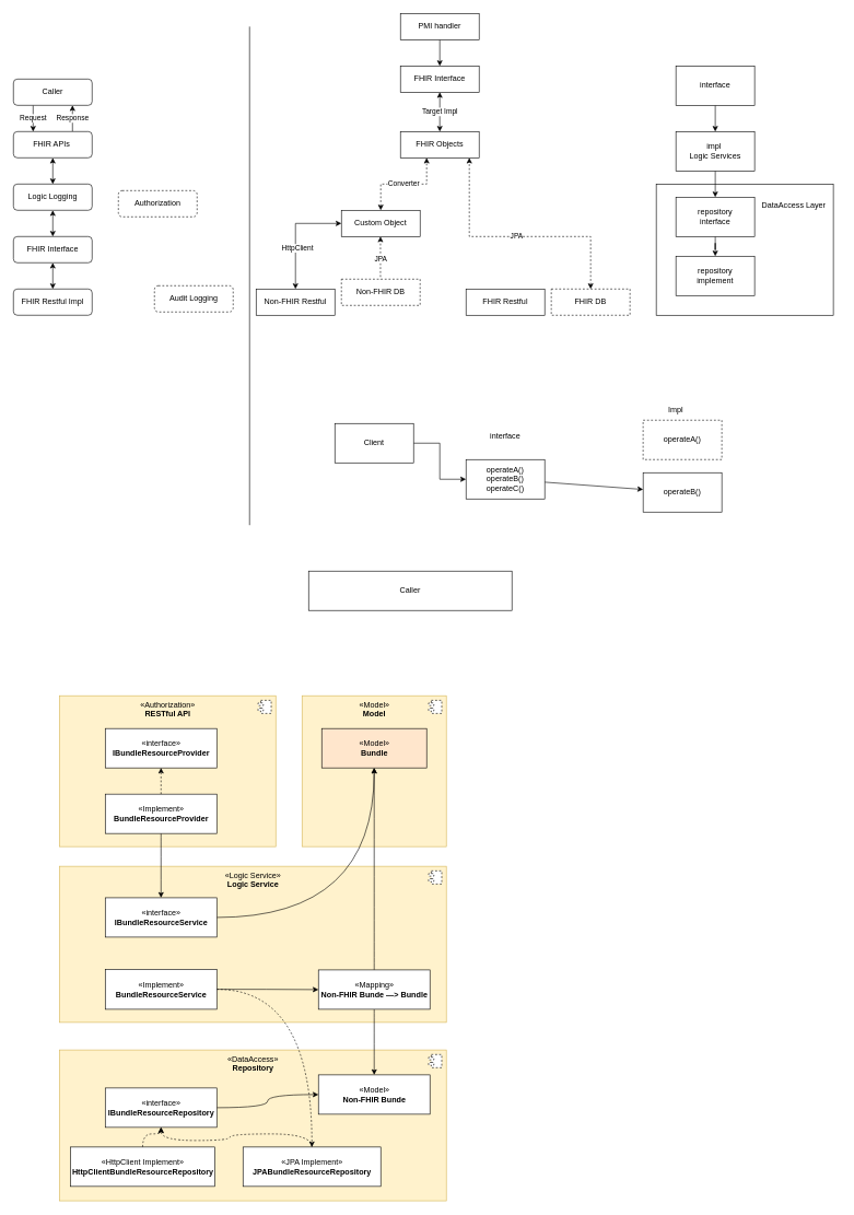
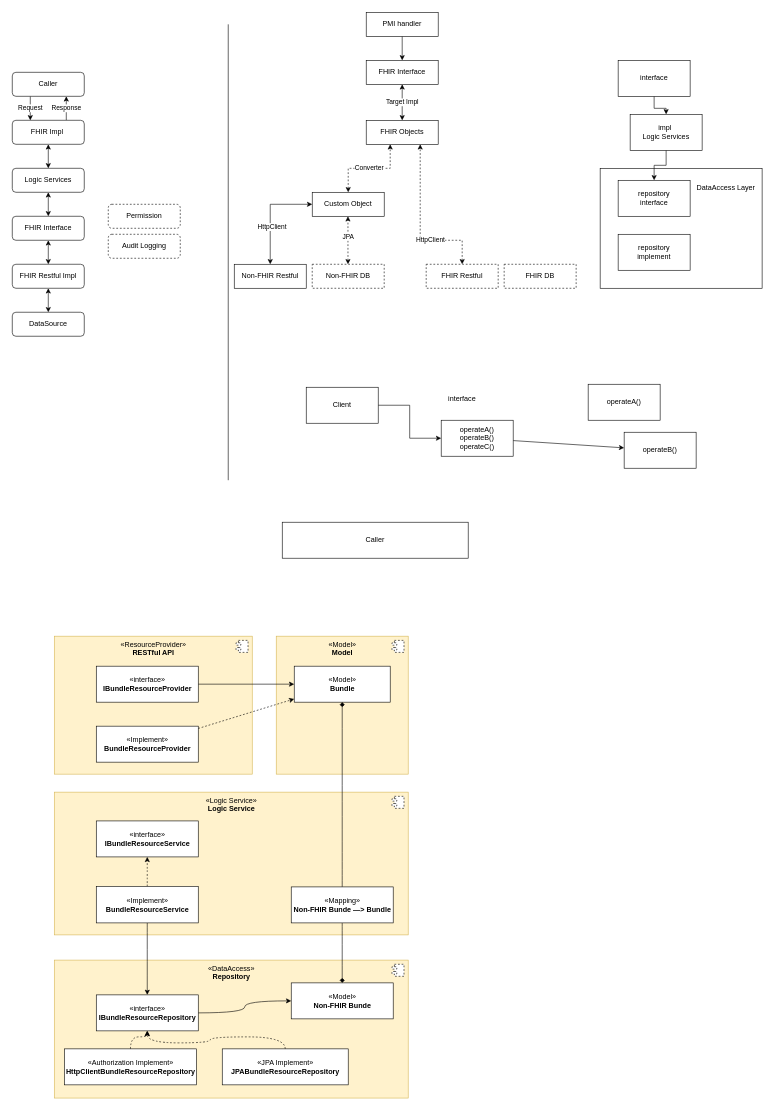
- <mxCell id="13" value="FHIR APIs&amp;nbsp;" style="rounded=1;whiteSpace=wrap;html=1;" parent="1" vertex="1"><mxGeometry x="20" y="200" width="120" height="40" as="geometry" /></mxCell>
+ <mxCell id="13" value="FHIR Impl&amp;nbsp;" style="rounded=1;whiteSpace=wrap;html=1;" parent="1" vertex="1"><mxGeometry x="20" y="200" width="120" height="40" as="geometry" /></mxCell>
- <mxCell id="46" value="impl&amp;nbsp;&lt;br&gt;Logic Services" style="rounded=0;whiteSpace=wrap;html=1;" vertex="1" parent="1"><mxGeometry x="1030" y="200" width="120" height="60" as="geometry" /></mxCell>
+ <mxCell id="46" value="impl&amp;nbsp;&lt;br&gt;Logic Services" style="rounded=0;whiteSpace=wrap;html=1;" vertex="1" parent="1"><mxGeometry x="1050" y="190" width="120" height="60" as="geometry" /></mxCell>
- <mxCell id="24" value="Logic Logging" style="rounded=1;whiteSpace=wrap;html=1;align=center;verticalAlign=middle;" parent="1" vertex="1"><mxGeometry x="20" y="280" width="120" height="40" as="geometry" /></mxCell>
+ <mxCell id="24" value="Logic Services" style="rounded=1;whiteSpace=wrap;html=1;align=center;verticalAlign=middle;" parent="1" vertex="1"><mxGeometry x="20" y="280" width="120" height="40" as="geometry" /></mxCell>
- <mxCell id="16" value="Authorization" style="rounded=1;whiteSpace=wrap;html=1;dashed=1;" parent="1" vertex="1"><mxGeometry x="180" y="290" width="120" height="40" as="geometry" /></mxCell>
+ <mxCell id="18" value="Permission" style="rounded=1;whiteSpace=wrap;html=1;align=center;verticalAlign=middle;dashed=1;" parent="1" vertex="1"><mxGeometry x="180" y="340" width="120" height="40" as="geometry" /></mxCell>
- <mxCell id="33" value="JPA" style="edgeStyle=orthogonalEdgeStyle;rounded=0;orthogonalLoop=1;jettySize=auto;html=1;entryX=0.875;entryY=1;entryDx=0;entryDy=0;entryPerimeter=0;dashed=1;startArrow=classic;startFill=1;" parent="26" source="34" target="27" edge="1"><mxGeometry relative="1" as="geometry"><Array as="points"><mxPoint x="510" y="260" /><mxPoint x="325" y="260" /></Array></mxGeometry></mxCell>
- <mxCell id="47" value="" style="edgeStyle=orthogonalEdgeStyle;rounded=0;orthogonalLoop=1;jettySize=auto;html=1;" edge="1" parent="1" source="48" target="49"><mxGeometry relative="1" as="geometry" /></mxCell>
+ <mxCell id="35" value="HttpClient" style="edgeStyle=orthogonalEdgeStyle;rounded=0;orthogonalLoop=1;jettySize=auto;html=1;dashed=1;startArrow=classic;startFill=1;entryX=0.75;entryY=1;entryDx=0;entryDy=0;" parent="26" source="36" target="27" edge="1"><mxGeometry x="-0.308" relative="1" as="geometry"><mxPoint x="310" y="180" as="targetPoint" /><Array as="points"><mxPoint x="380" y="300" /><mxPoint x="310" y="300" /></Array><mxPoint as="offset" /></mxGeometry></mxCell>
- <mxCell id="32" value="Non-FHIR DB" style="rounded=0;whiteSpace=wrap;html=1;align=center;verticalAlign=middle;dashed=1;" parent="26" vertex="1"><mxGeometry x="130" y="325" width="120" height="40" as="geometry" /></mxCell>
+ <mxCell id="32" value="Non-FHIR DB" style="rounded=0;whiteSpace=wrap;html=1;align=center;verticalAlign=middle;dashed=1;" parent="26" vertex="1"><mxGeometry x="130" y="340" width="120" height="40" as="geometry" /></mxCell>
- <mxCell id="17" value="Audit Logging" style="rounded=1;whiteSpace=wrap;html=1;align=center;verticalAlign=middle;dashed=1;" parent="1" vertex="1"><mxGeometry x="235" y="435" width="120" height="40" as="geometry" /></mxCell>
+ <mxCell id="17" value="Audit Logging" style="rounded=1;whiteSpace=wrap;html=1;align=center;verticalAlign=middle;dashed=1;" parent="1" vertex="1"><mxGeometry x="180" y="390" width="120" height="40" as="geometry" /></mxCell>
- <mxCell id="36" value="FHIR Restful" style="rounded=0;whiteSpace=wrap;html=1;align=center;verticalAlign=middle;dashed=0;" parent="26" vertex="1"><mxGeometry x="320" y="340" width="120" height="40" as="geometry" /></mxCell>
+ <mxCell id="36" value="FHIR Restful" style="rounded=0;whiteSpace=wrap;html=1;align=center;verticalAlign=middle;dashed=1;" parent="26" vertex="1"><mxGeometry x="320" y="340" width="120" height="40" as="geometry" /></mxCell>
+ <mxCell id="21" style="edgeStyle=orthogonalEdgeStyle;rounded=0;orthogonalLoop=1;jettySize=auto;html=1;startArrow=classic;startFill=1;" parent="1" source="22" target="25" edge="1"><mxGeometry relative="1" as="geometry" /></mxCell>
+ <mxCell id="25" value="DataSource" style="rounded=1;whiteSpace=wrap;html=1;align=center;verticalAlign=middle;" parent="1" vertex="1"><mxGeometry x="20" y="520" width="120" height="40" as="geometry" /></mxCell>
- <mxCell id="59" value="Impl" style="text;html=1;strokeColor=none;fillColor=none;align=center;verticalAlign=middle;whiteSpace=wrap;rounded=0;" vertex="1" parent="1"><mxGeometry x="1000" y="610" width="60" height="30" as="geometry" /></mxCell>
- <mxCell id="58" value="operateA()" style="whiteSpace=wrap;html=1;rounded=0;dashed=1;" vertex="1" parent="1"><mxGeometry x="980" y="640" width="120" height="60" as="geometry" /></mxCell>
+ <mxCell id="58" value="operateA()" style="whiteSpace=wrap;html=1;rounded=0;" vertex="1" parent="1"><mxGeometry x="980" y="640" width="120" height="60" as="geometry" /></mxCell>
- <mxCell id="56" value="operateA()&lt;br&gt;operateB()&lt;br&gt;operateC()" style="whiteSpace=wrap;html=1;rounded=0;" vertex="1" parent="1"><mxGeometry x="710" y="700" width="120" height="60" as="geometry" /></mxCell>
+ <mxCell id="56" value="operateA()&lt;br&gt;operateB()&lt;br&gt;operateC()" style="whiteSpace=wrap;html=1;rounded=0;" vertex="1" parent="1"><mxGeometry x="735" y="700" width="120" height="60" as="geometry" /></mxCell>
- <mxCell id="60" value="operateB()" style="whiteSpace=wrap;html=1;rounded=0;" vertex="1" parent="1"><mxGeometry x="980" y="720" width="120" height="60" as="geometry" /></mxCell>
+ <mxCell id="60" value="operateB()" style="whiteSpace=wrap;html=1;rounded=0;" vertex="1" parent="1"><mxGeometry x="1040" y="720" width="120" height="60" as="geometry" /></mxCell>
- <mxCell id="8" value="«Authorization»&lt;br&gt;&lt;b&gt;RESTful API&lt;/b&gt;" style="html=1;dropTarget=0;fillColor=#fff2cc;strokeColor=#d6b656;verticalAlign=top;" vertex="1" parent="1"><mxGeometry x="90" y="1060" width="330" height="230" as="geometry" /></mxCell>
+ <mxCell id="8" value="«ResourceProvider»&lt;br&gt;&lt;b&gt;RESTful API&lt;/b&gt;" style="html=1;dropTarget=0;fillColor=#fff2cc;strokeColor=#d6b656;verticalAlign=top;" vertex="1" parent="1"><mxGeometry x="90" y="1060" width="330" height="230" as="geometry" /></mxCell>
+ <mxCell id="62" style="edgeStyle=none;rounded=0;orthogonalLoop=1;jettySize=auto;html=1;entryX=0;entryY=0.5;entryDx=0;entryDy=0;" edge="1" parent="1" source="63" target="69"><mxGeometry relative="1" as="geometry" /></mxCell>
- <mxCell id="69" value="«Model»&lt;br&gt;&lt;b&gt;Bundle&lt;/b&gt;" style="html=1;fillColor=#ffe6cc;" vertex="1" parent="1"><mxGeometry x="490" y="1110" width="160" height="60" as="geometry" /></mxCell>
+ <mxCell id="69" value="«Model»&lt;br&gt;&lt;b&gt;Bundle&lt;/b&gt;" style="html=1;" vertex="1" parent="1"><mxGeometry x="490" y="1110" width="160" height="60" as="geometry" /></mxCell>
- <mxCell id="64" style="edgeStyle=none;rounded=0;orthogonalLoop=1;jettySize=auto;html=1;entryX=0.5;entryY=1;entryDx=0;entryDy=0;dashed=1;" edge="1" parent="1" source="66" target="63"><mxGeometry relative="1" as="geometry" /></mxCell>
+ <mxCell id="64" style="edgeStyle=none;rounded=0;orthogonalLoop=1;jettySize=auto;html=1;dashed=1;" edge="1" parent="1" source="66" target="69"><mxGeometry relative="1" as="geometry" /></mxCell>
- <mxCell id="80" style="edgeStyle=orthogonalEdgeStyle;curved=1;rounded=0;orthogonalLoop=1;jettySize=auto;html=1;" edge="1" parent="1" source="81" target="69"><mxGeometry relative="1" as="geometry" /></mxCell>
+ <mxCell id="80" style="edgeStyle=orthogonalEdgeStyle;curved=1;rounded=0;orthogonalLoop=1;jettySize=auto;html=1;endArrow=diamond;" edge="1" parent="1" source="81" target="69"><mxGeometry relative="1" as="geometry" /></mxCell>
- <mxCell id="65" style="edgeStyle=orthogonalEdgeStyle;curved=1;rounded=0;orthogonalLoop=1;jettySize=auto;html=1;" edge="1" parent="1" source="66" target="68"><mxGeometry relative="1" as="geometry" /></mxCell>
- <mxCell id="67" style="edgeStyle=orthogonalEdgeStyle;curved=1;rounded=0;orthogonalLoop=1;jettySize=auto;html=1;entryX=0.5;entryY=1;entryDx=0;entryDy=0;" edge="1" parent="1" source="68" target="69"><mxGeometry relative="1" as="geometry" /></mxCell>
- <mxCell id="72" style="edgeStyle=orthogonalEdgeStyle;curved=1;rounded=0;orthogonalLoop=1;jettySize=auto;html=1;entryX=0;entryY=0.5;entryDx=0;entryDy=0;" edge="1" parent="1" source="73" target="81"><mxGeometry relative="1" as="geometry" /></mxCell>
- <mxCell id="70" style="edgeStyle=orthogonalEdgeStyle;curved=1;rounded=0;orthogonalLoop=1;jettySize=auto;html=1;dashed=1;" edge="1" parent="1" source="73" target="83"><mxGeometry relative="1" as="geometry" /></mxCell>
+ <mxCell id="70" style="edgeStyle=orthogonalEdgeStyle;curved=1;rounded=0;orthogonalLoop=1;jettySize=auto;html=1;dashed=1;" edge="1" parent="1" source="73" target="68"><mxGeometry relative="1" as="geometry" /></mxCell>
- <mxCell id="79" style="edgeStyle=orthogonalEdgeStyle;curved=1;rounded=0;orthogonalLoop=1;jettySize=auto;html=1;exitX=0.5;exitY=1;exitDx=0;exitDy=0;" edge="1" parent="1" source="81" target="78"><mxGeometry relative="1" as="geometry" /></mxCell>
+ <mxCell id="79" style="edgeStyle=orthogonalEdgeStyle;curved=1;rounded=0;orthogonalLoop=1;jettySize=auto;html=1;exitX=0.5;exitY=1;exitDx=0;exitDy=0;endArrow=diamond;" edge="1" parent="1" source="81" target="78"><mxGeometry relative="1" as="geometry" /></mxCell>
+ <mxCell id="71" value="" style="edgeStyle=orthogonalEdgeStyle;curved=1;rounded=0;orthogonalLoop=1;jettySize=auto;html=1;" edge="1" parent="1" source="73" target="75"><mxGeometry relative="1" as="geometry" /></mxCell>
- <mxCell id="77" value="«HttpClient Implement»&lt;br&gt;&lt;b&gt;HttpClientBundleResourceRepository&lt;/b&gt;" style="html=1;" vertex="1" parent="1"><mxGeometry x="107" y="1748" width="220" height="60" as="geometry" /></mxCell>
+ <mxCell id="77" value="«Authorization Implement»&lt;br&gt;&lt;b&gt;HttpClientBundleResourceRepository&lt;/b&gt;" style="html=1;" vertex="1" parent="1"><mxGeometry x="107" y="1748" width="220" height="60" as="geometry" /></mxCell>
